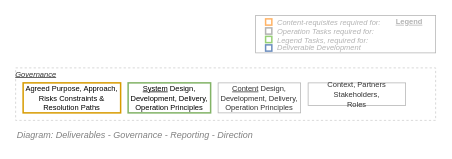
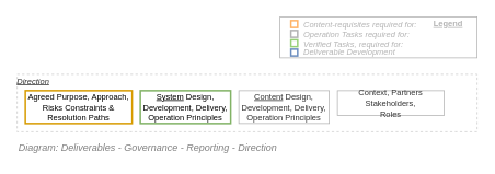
- <mxCell id="14" value="Legend Tasks, required for:" style="text;html=1;strokeColor=none;fillColor=none;align=left;verticalAlign=middle;whiteSpace=wrap;rounded=0;fontSize=10;fontStyle=2;fontColor=#B3B3B3;" vertex="1" parent="9"><mxGeometry x="26.59" y="30" width="213.41" height="6.33" as="geometry" /></mxCell>
+ <mxCell id="14" value="Verified Tasks, required for:" style="text;html=1;strokeColor=none;fillColor=none;align=left;verticalAlign=middle;whiteSpace=wrap;rounded=0;fontSize=10;fontStyle=2;fontColor=#B3B3B3;" vertex="1" parent="9"><mxGeometry x="26.59" y="30" width="213.41" height="6.33" as="geometry" /></mxCell>
- <mxCell id="2" value="&lt;i&gt;&lt;u&gt;&lt;font style=&quot;font-size: 10px&quot;&gt;Governance&lt;/font&gt;&lt;/u&gt;&lt;/i&gt;" style="rounded=0;whiteSpace=wrap;html=1;shadow=0;glass=0;comic=0;strokeColor=#CCCCCC;fillColor=none;fontSize=11;align=left;fontColor=#333333;recursiveResize=0;container=1;collapsible=0;verticalAlign=top;absoluteArcSize=1;spacing=0;spacingTop=-3;dashed=1;arcSize=16;" vertex="1" parent="1"><mxGeometry x="20" y="90" width="560" height="70" as="geometry" /></mxCell>
+ <mxCell id="2" value="&lt;i&gt;&lt;u&gt;&lt;font style=&quot;font-size: 10px&quot;&gt;Direction&lt;/font&gt;&lt;/u&gt;&lt;/i&gt;" style="rounded=0;whiteSpace=wrap;html=1;shadow=0;glass=0;comic=0;strokeColor=#CCCCCC;fillColor=none;fontSize=11;align=left;fontColor=#333333;recursiveResize=0;container=1;collapsible=0;verticalAlign=top;absoluteArcSize=1;spacing=0;spacingTop=-3;dashed=1;arcSize=16;" vertex="1" parent="1"><mxGeometry x="20" y="90" width="560" height="70" as="geometry" /></mxCell>
